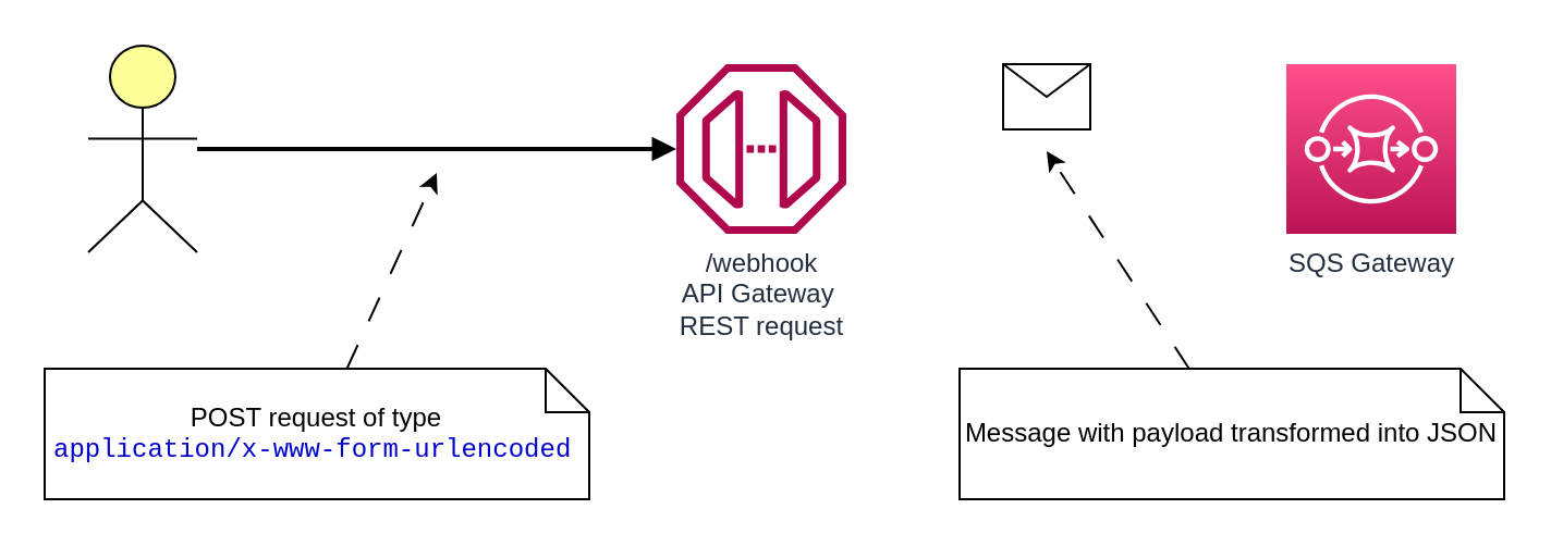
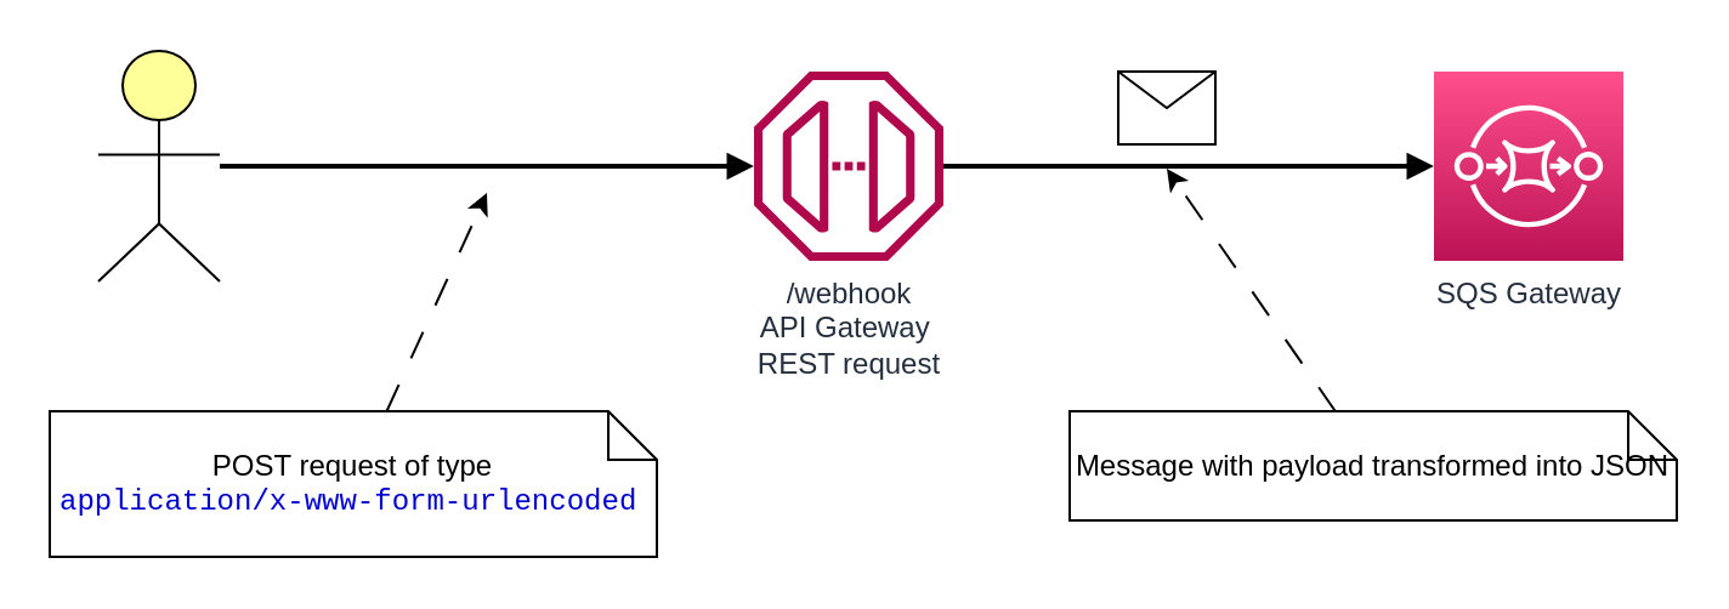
+ <mxCell id="2" style="edgeStyle=none;html=1;strokeWidth=2;endArrow=block;endFill=1;" edge="1" parent="1" source="3" target="4"><mxGeometry relative="1" as="geometry" /></mxCell>
- <mxCell id="6" value="Message with payload transformed into JSON" style="shape=note;size=20;whiteSpace=wrap;html=1;" vertex="1" parent="1"><mxGeometry x="440" y="169" width="250" height="60" as="geometry" /></mxCell>
+ <mxCell id="6" value="Message with payload transformed into JSON" style="shape=note;size=20;whiteSpace=wrap;html=1;" vertex="1" parent="1"><mxGeometry x="440" y="169" width="250" height="45" as="geometry" /></mxCell>
